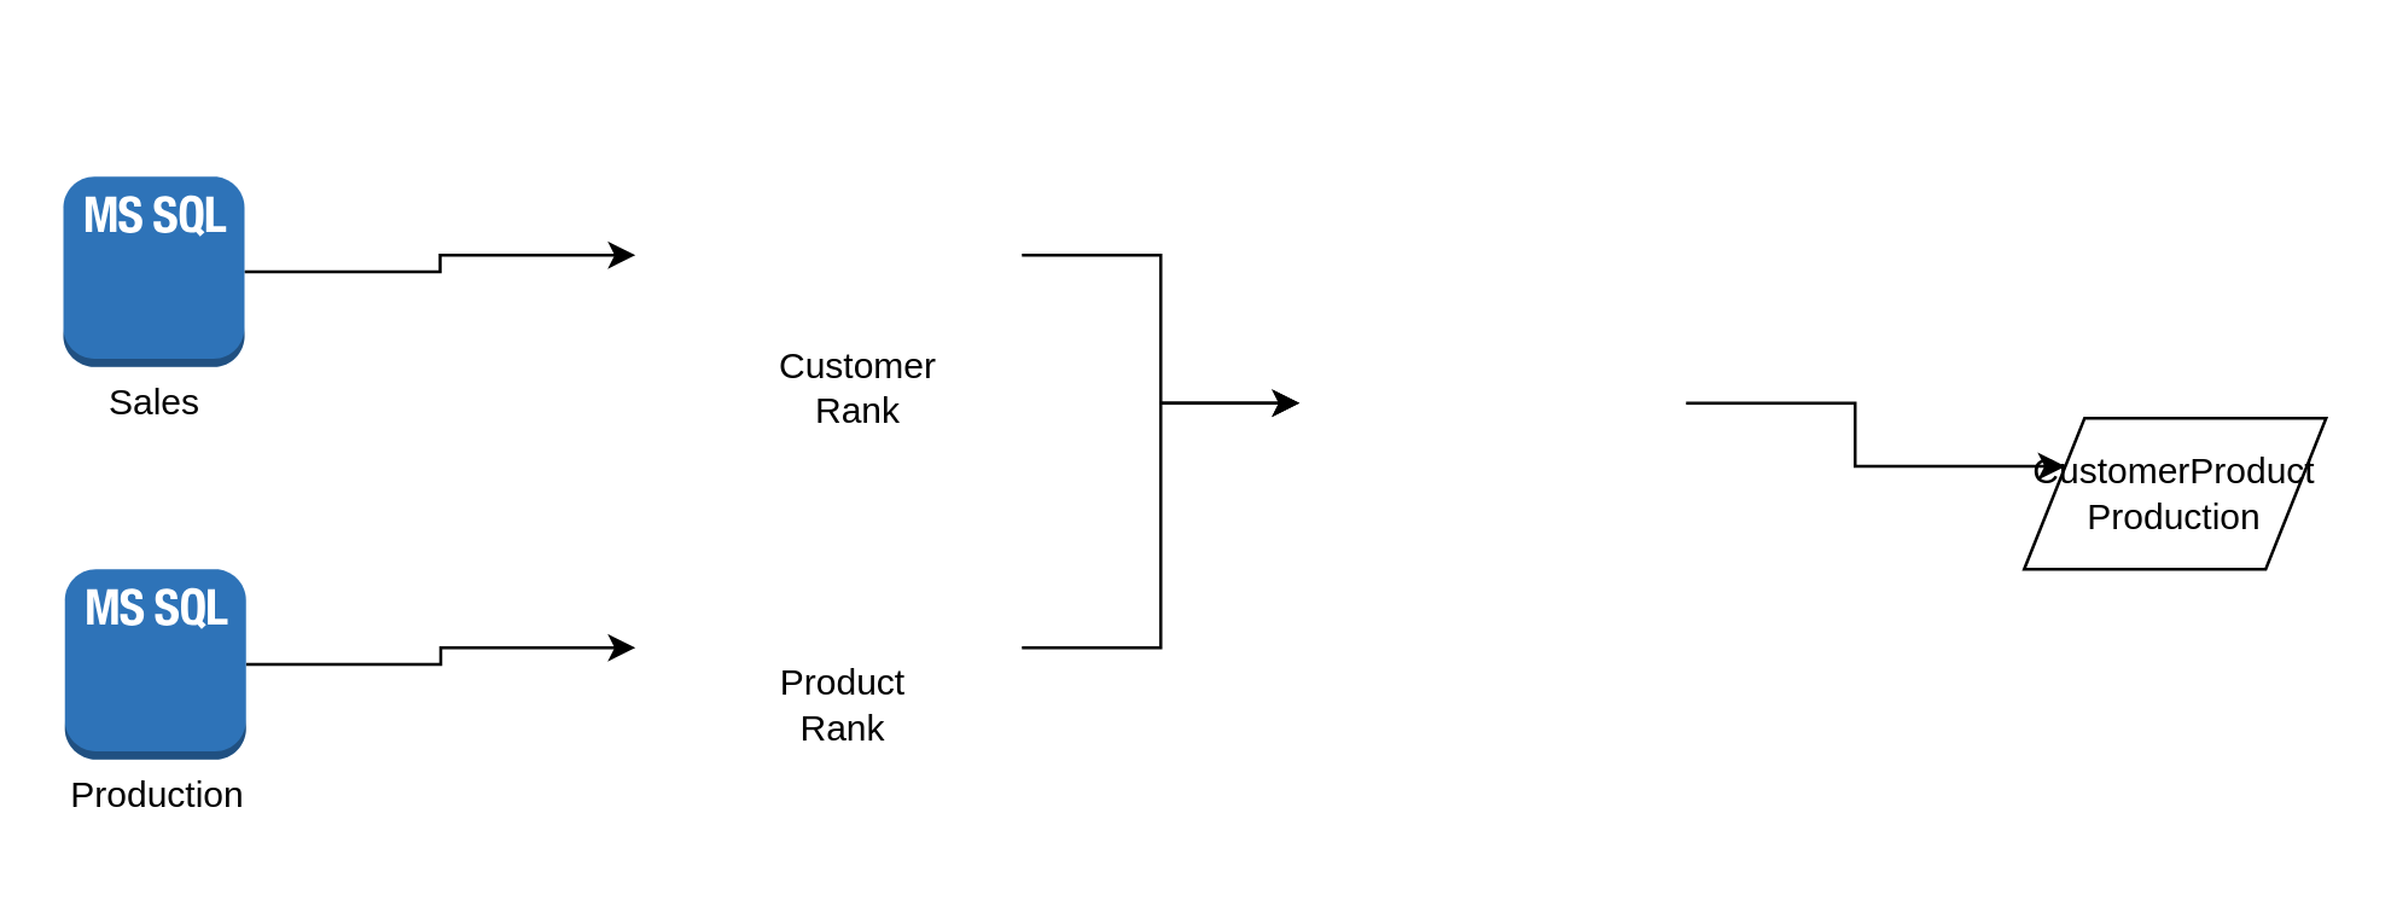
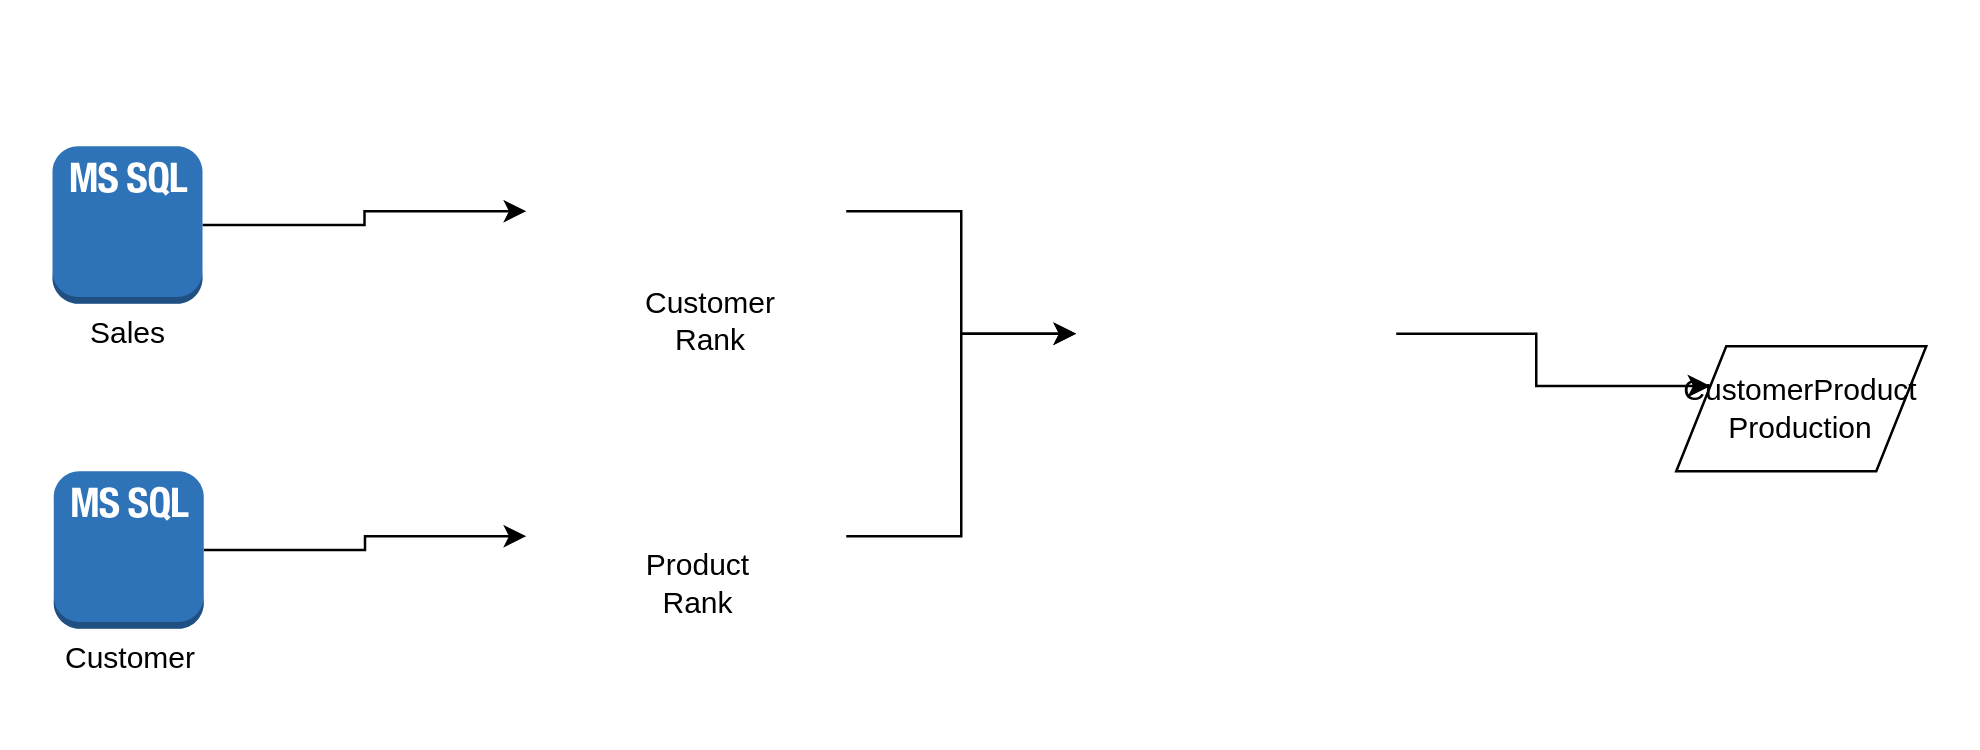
- <mxCell id="7" value="Production" style="text;html=1;strokeColor=none;fillColor=none;align=center;verticalAlign=middle;whiteSpace=wrap;rounded=0;" vertex="1" parent="1"><mxGeometry x="21.5" y="248" width="60" height="30" as="geometry" /></mxCell>
+ <mxCell id="7" value="Customer" style="text;html=1;strokeColor=none;fillColor=none;align=center;verticalAlign=middle;whiteSpace=wrap;rounded=0;" vertex="1" parent="1"><mxGeometry x="21.5" y="248" width="60" height="30" as="geometry" /></mxCell>
